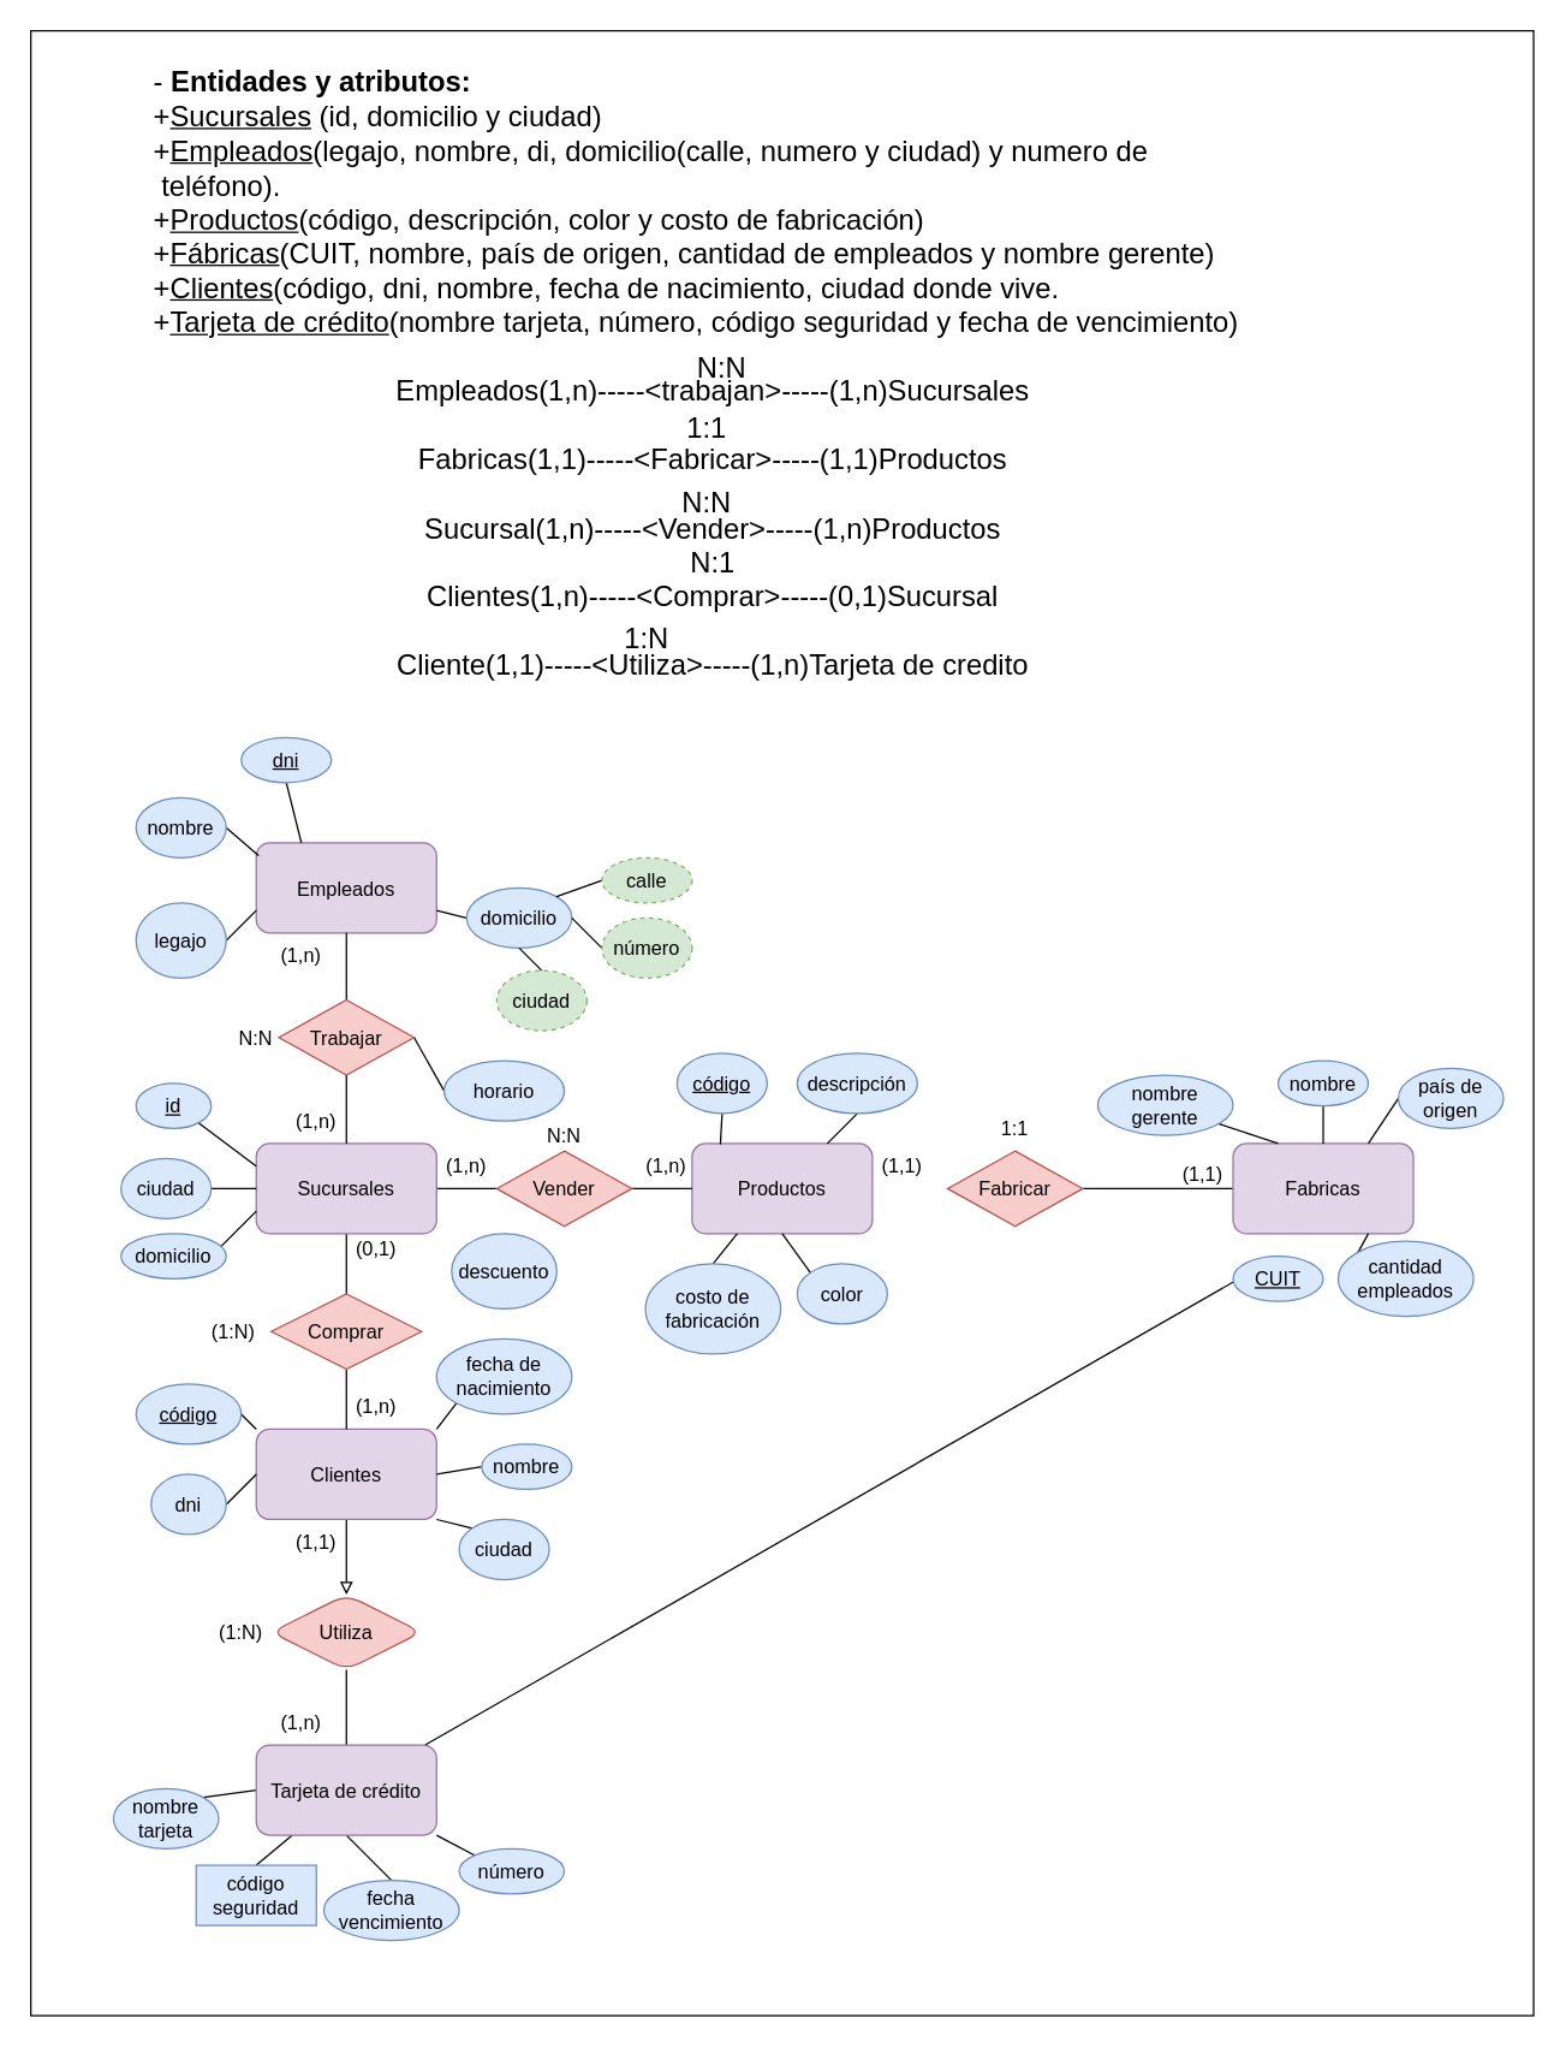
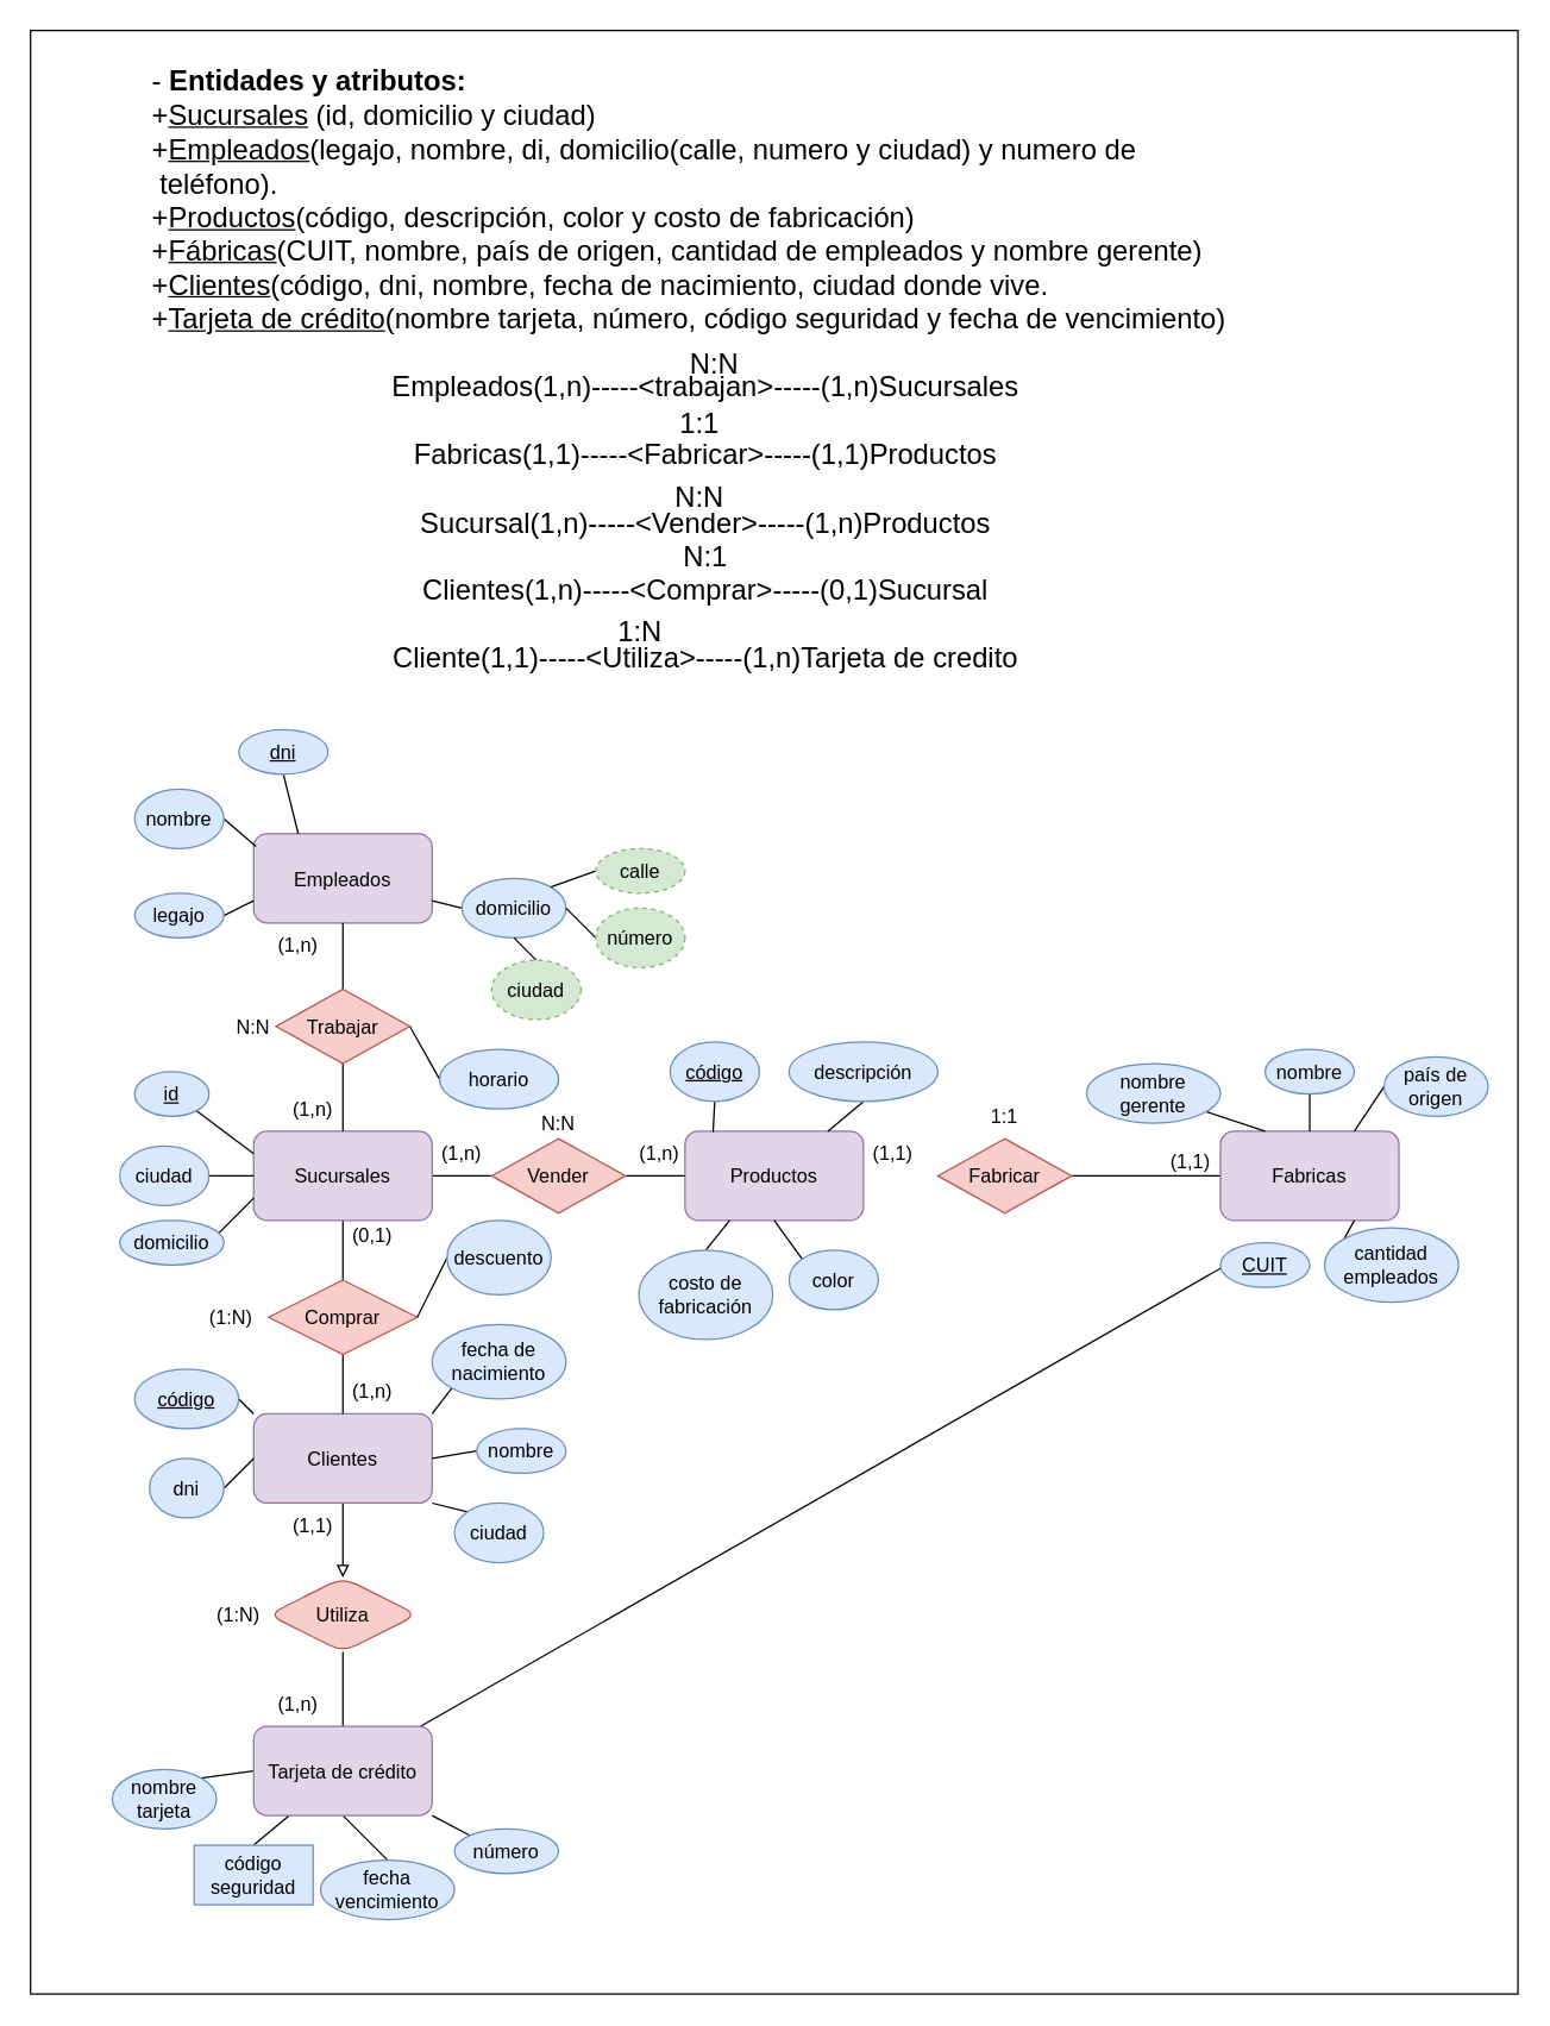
- <mxCell id="33" value="legajo" style="ellipse;whiteSpace=wrap;html=1;fontSize=13;align=center;fillColor=#dae8fc;strokeColor=#6c8ebf;" parent="1" vertex="1"><mxGeometry x="90" y="600" width="60" height="50" as="geometry" /></mxCell>
+ <mxCell id="33" value="legajo" style="ellipse;whiteSpace=wrap;html=1;fontSize=13;align=center;fillColor=#dae8fc;strokeColor=#6c8ebf;" parent="1" vertex="1"><mxGeometry x="90" y="600" width="60" height="30" as="geometry" /></mxCell>
- <mxCell id="49" value="descripción" style="ellipse;whiteSpace=wrap;html=1;fontSize=13;align=center;fillColor=#dae8fc;strokeColor=#6c8ebf;" parent="1" vertex="1"><mxGeometry x="530" y="700" width="80" height="40" as="geometry" /></mxCell>
+ <mxCell id="49" value="descripción" style="ellipse;whiteSpace=wrap;html=1;fontSize=13;align=center;fillColor=#dae8fc;strokeColor=#6c8ebf;" parent="1" vertex="1"><mxGeometry x="530" y="700" width="100" height="40" as="geometry" /></mxCell>
+ <mxCell id="103" style="edgeStyle=none;rounded=0;orthogonalLoop=1;jettySize=auto;html=1;exitX=0;exitY=0.5;exitDx=0;exitDy=0;entryX=1;entryY=0.5;entryDx=0;entryDy=0;fontSize=13;fontColor=#000000;endArrow=none;endFill=0;" parent="1" source="104" target="25" edge="1"><mxGeometry relative="1" as="geometry" /></mxCell>
